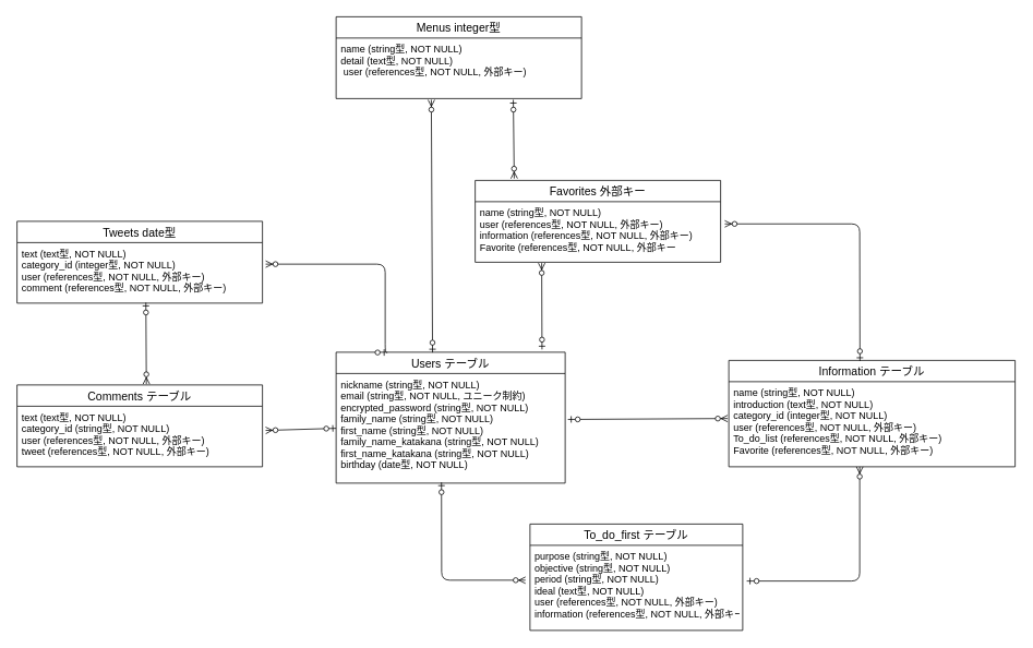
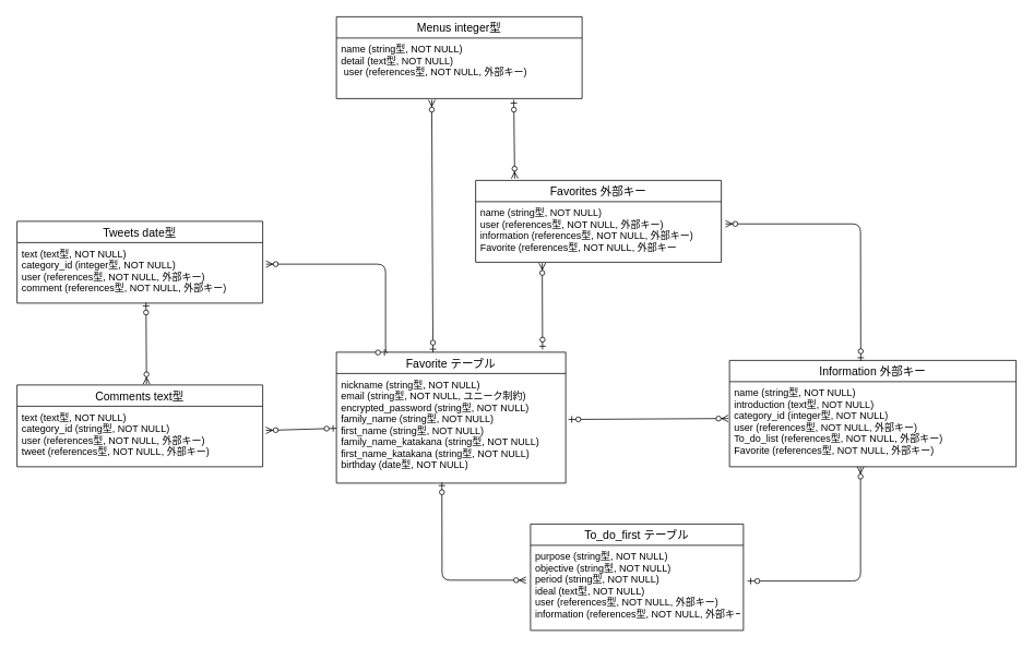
- <mxCell id="9" value="Users テーブル" style="swimlane;fontStyle=0;childLayout=stackLayout;horizontal=1;startSize=26;horizontalStack=0;resizeParent=1;resizeParentMax=0;resizeLast=0;collapsible=1;marginBottom=0;align=center;fontSize=14;" parent="2" vertex="1"><mxGeometry x="390" y="210" width="280" height="160" as="geometry" /></mxCell>
+ <mxCell id="9" value="Favorite テーブル" style="swimlane;fontStyle=0;childLayout=stackLayout;horizontal=1;startSize=26;horizontalStack=0;resizeParent=1;resizeParentMax=0;resizeLast=0;collapsible=1;marginBottom=0;align=center;fontSize=14;" parent="2" vertex="1"><mxGeometry x="390" y="210" width="280" height="160" as="geometry" /></mxCell>
- <mxCell id="11" value="Information テーブル" style="swimlane;fontStyle=0;childLayout=stackLayout;horizontal=1;startSize=26;horizontalStack=0;resizeParent=1;resizeParentMax=0;resizeLast=0;collapsible=1;marginBottom=0;align=center;fontSize=14;" parent="2" vertex="1"><mxGeometry x="870" y="220" width="350" height="130" as="geometry"><mxRectangle x="450" y="120" width="120" height="26" as="alternateBounds" /></mxGeometry></mxCell>
+ <mxCell id="11" value="Information 外部キー" style="swimlane;fontStyle=0;childLayout=stackLayout;horizontal=1;startSize=26;horizontalStack=0;resizeParent=1;resizeParentMax=0;resizeLast=0;collapsible=1;marginBottom=0;align=center;fontSize=14;" parent="2" vertex="1"><mxGeometry x="870" y="220" width="350" height="130" as="geometry"><mxRectangle x="450" y="120" width="120" height="26" as="alternateBounds" /></mxGeometry></mxCell>
- <mxCell id="3" value="Comments テーブル" style="swimlane;fontStyle=0;childLayout=stackLayout;horizontal=1;startSize=26;horizontalStack=0;resizeParent=1;resizeParentMax=0;resizeLast=0;collapsible=1;marginBottom=0;align=center;fontSize=14;" parent="2" vertex="1"><mxGeometry y="250" width="300" height="100" as="geometry" /></mxCell>
+ <mxCell id="3" value="Comments text型" style="swimlane;fontStyle=0;childLayout=stackLayout;horizontal=1;startSize=26;horizontalStack=0;resizeParent=1;resizeParentMax=0;resizeLast=0;collapsible=1;marginBottom=0;align=center;fontSize=14;" parent="2" vertex="1"><mxGeometry y="250" width="300" height="100" as="geometry" /></mxCell>
